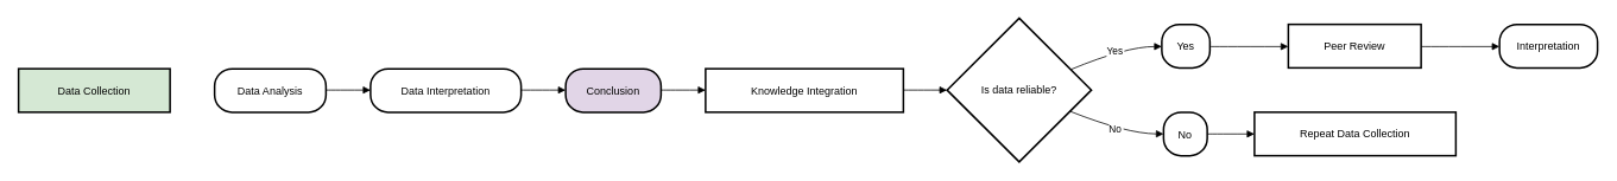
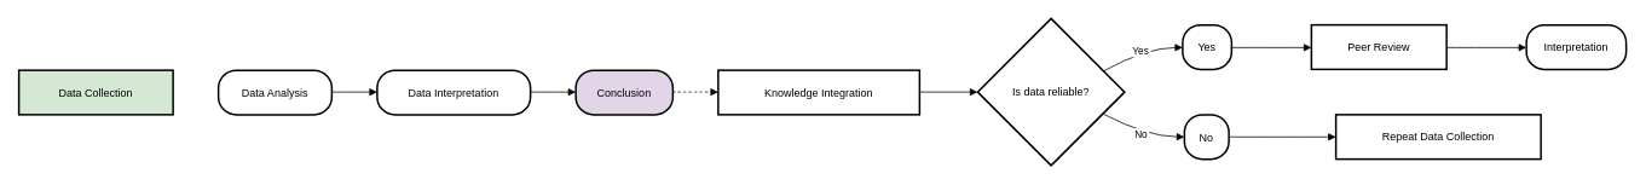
- <mxCell id="15" value="" style="curved=1;startArrow=none;endArrow=block;exitX=1;exitY=0.49;entryX=0;entryY=0.49;" edge="1" parent="1" source="5" target="6"><mxGeometry relative="1" as="geometry"><Array as="points" /></mxGeometry></mxCell>
+ <mxCell id="15" value="" style="curved=1;startArrow=none;endArrow=block;exitX=1;exitY=0.49;entryX=0;entryY=0.49;dashed=1;" edge="1" parent="1" source="5" target="6"><mxGeometry relative="1" as="geometry"><Array as="points" /></mxGeometry></mxCell>
- <mxCell id="7" value="Is data reliable?" style="rhombus;strokeWidth=2;whiteSpace=wrap;" vertex="1" parent="1"><mxGeometry x="1062" y="20" width="162" height="162" as="geometry" /></mxCell>
+ <mxCell id="7" value="Is data reliable?" style="rhombus;strokeWidth=2;whiteSpace=wrap;" vertex="1" parent="1"><mxGeometry x="1077" y="20" width="162" height="162" as="geometry" /></mxCell>
- <mxCell id="12" value="Repeat Data Collection" style="whiteSpace=wrap;strokeWidth=2;" vertex="1" parent="1"><mxGeometry x="1407" y="126" width="226" height="49" as="geometry" /></mxCell>
+ <mxCell id="12" value="Repeat Data Collection" style="whiteSpace=wrap;strokeWidth=2;" vertex="1" parent="1"><mxGeometry x="1472" y="126" width="226" height="49" as="geometry" /></mxCell>
